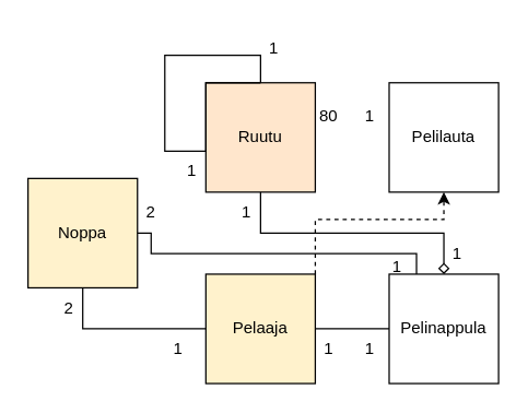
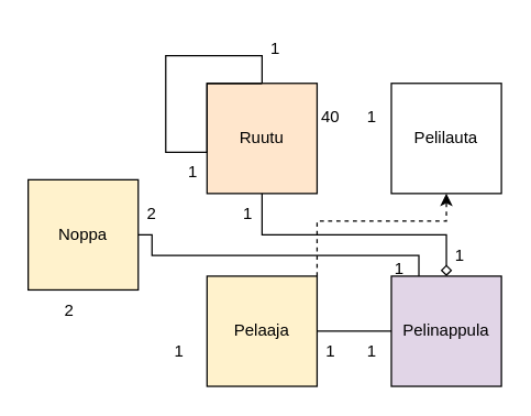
- <mxCell id="17" value="80" style="text;html=1;strokeColor=none;fillColor=none;align=center;verticalAlign=middle;whiteSpace=wrap;rounded=0;" vertex="1" parent="1"><mxGeometry x="210" y="70" width="60" height="30" as="geometry" /></mxCell>
+ <mxCell id="17" value="40" style="text;html=1;strokeColor=none;fillColor=none;align=center;verticalAlign=middle;whiteSpace=wrap;rounded=0;" vertex="1" parent="1"><mxGeometry x="210" y="70" width="60" height="30" as="geometry" /></mxCell>
- <mxCell id="4" style="edgeStyle=orthogonalEdgeStyle;rounded=0;orthogonalLoop=1;jettySize=auto;html=1;exitX=0;exitY=0.5;exitDx=0;exitDy=0;entryX=0.5;entryY=1;entryDx=0;entryDy=0;endArrow=none;endFill=0;" edge="1" parent="1" source="7" target="3"><mxGeometry relative="1" as="geometry" /></mxCell>
- <mxCell id="11" value="Pelinappula" style="whiteSpace=wrap;html=1;aspect=fixed;" vertex="1" parent="1"><mxGeometry x="284" y="200" width="80" height="80" as="geometry" /></mxCell>
+ <mxCell id="11" value="Pelinappula" style="whiteSpace=wrap;html=1;aspect=fixed;fillColor=#e1d5e7;" vertex="1" parent="1"><mxGeometry x="284" y="200" width="80" height="80" as="geometry" /></mxCell>
